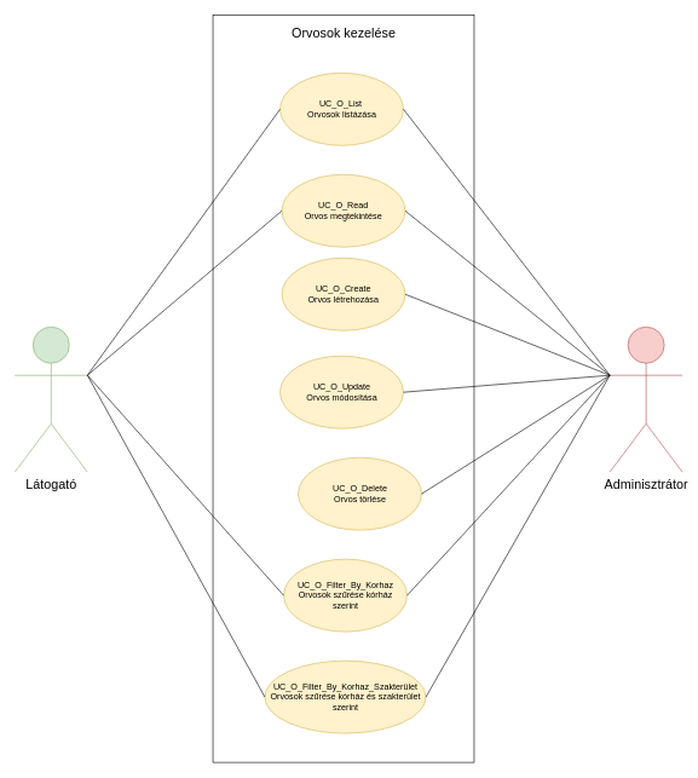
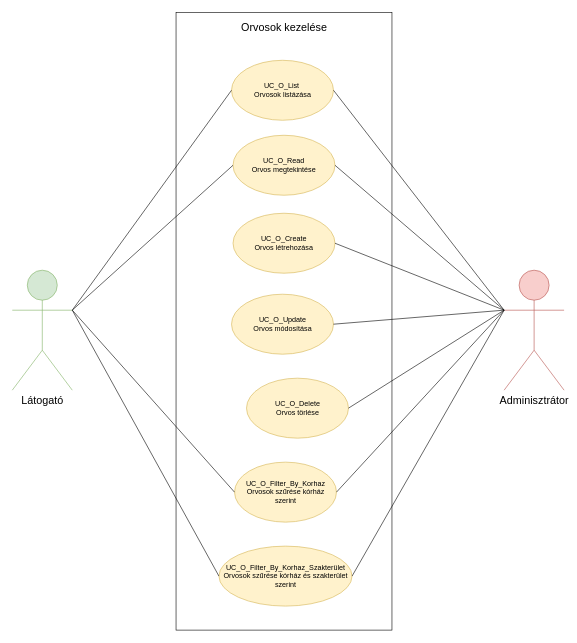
- <mxCell id="8" value="UC_O_Read&lt;br&gt;Orvos megtekintése" style="ellipse;whiteSpace=wrap;html=1;fillColor=#fff2cc;strokeColor=#d6b656;" vertex="1" parent="1"><mxGeometry x="388" y="240" width="170" height="100" as="geometry" /></mxCell>
+ <mxCell id="8" value="UC_O_Read&lt;br&gt;Orvos megtekintése" style="ellipse;whiteSpace=wrap;html=1;fillColor=#fff2cc;strokeColor=#d6b656;" vertex="1" parent="1"><mxGeometry x="388" y="225" width="170" height="100" as="geometry" /></mxCell>
